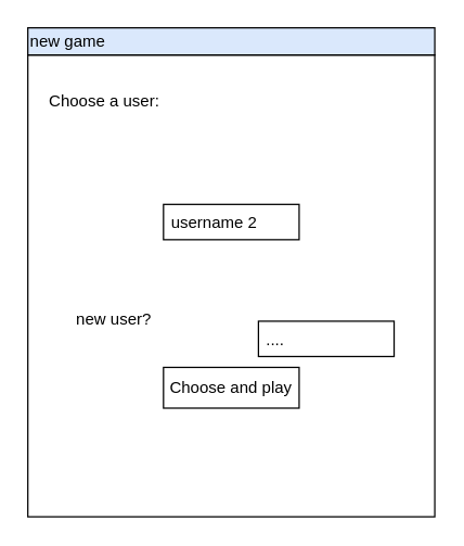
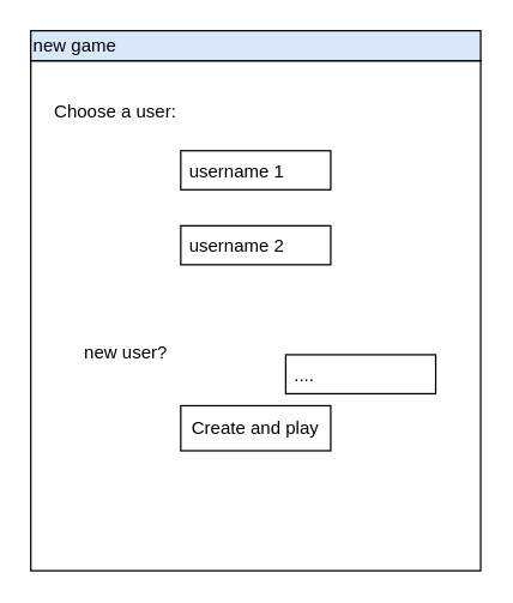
+ <mxCell id="5" value="username 1" style="text;strokeColor=default;fillColor=none;align=left;verticalAlign=top;spacingLeft=4;spacingRight=4;overflow=hidden;rotatable=0;points=[[0,0.5],[1,0.5]];portConstraint=eastwest;" vertex="1" parent="1"><mxGeometry x="120" y="100" width="100" height="26" as="geometry" /></mxCell>
- <mxCell id="4" value="Choose and play" style="rounded=0;whiteSpace=wrap;html=1;" parent="1" vertex="1"><mxGeometry x="120" y="270" width="100" height="30" as="geometry" /></mxCell>
+ <mxCell id="4" value="Create and play" style="rounded=0;whiteSpace=wrap;html=1;" parent="1" vertex="1"><mxGeometry x="120" y="270" width="100" height="30" as="geometry" /></mxCell>
